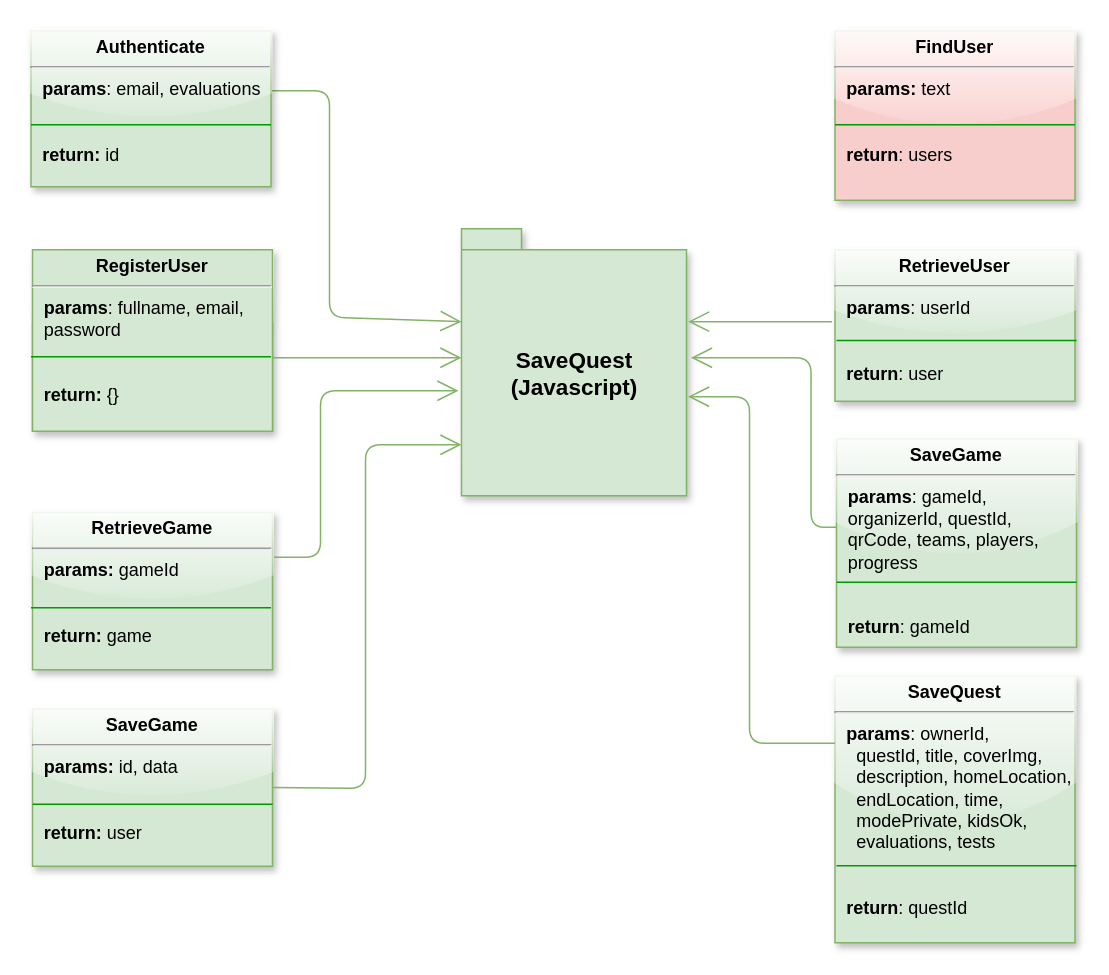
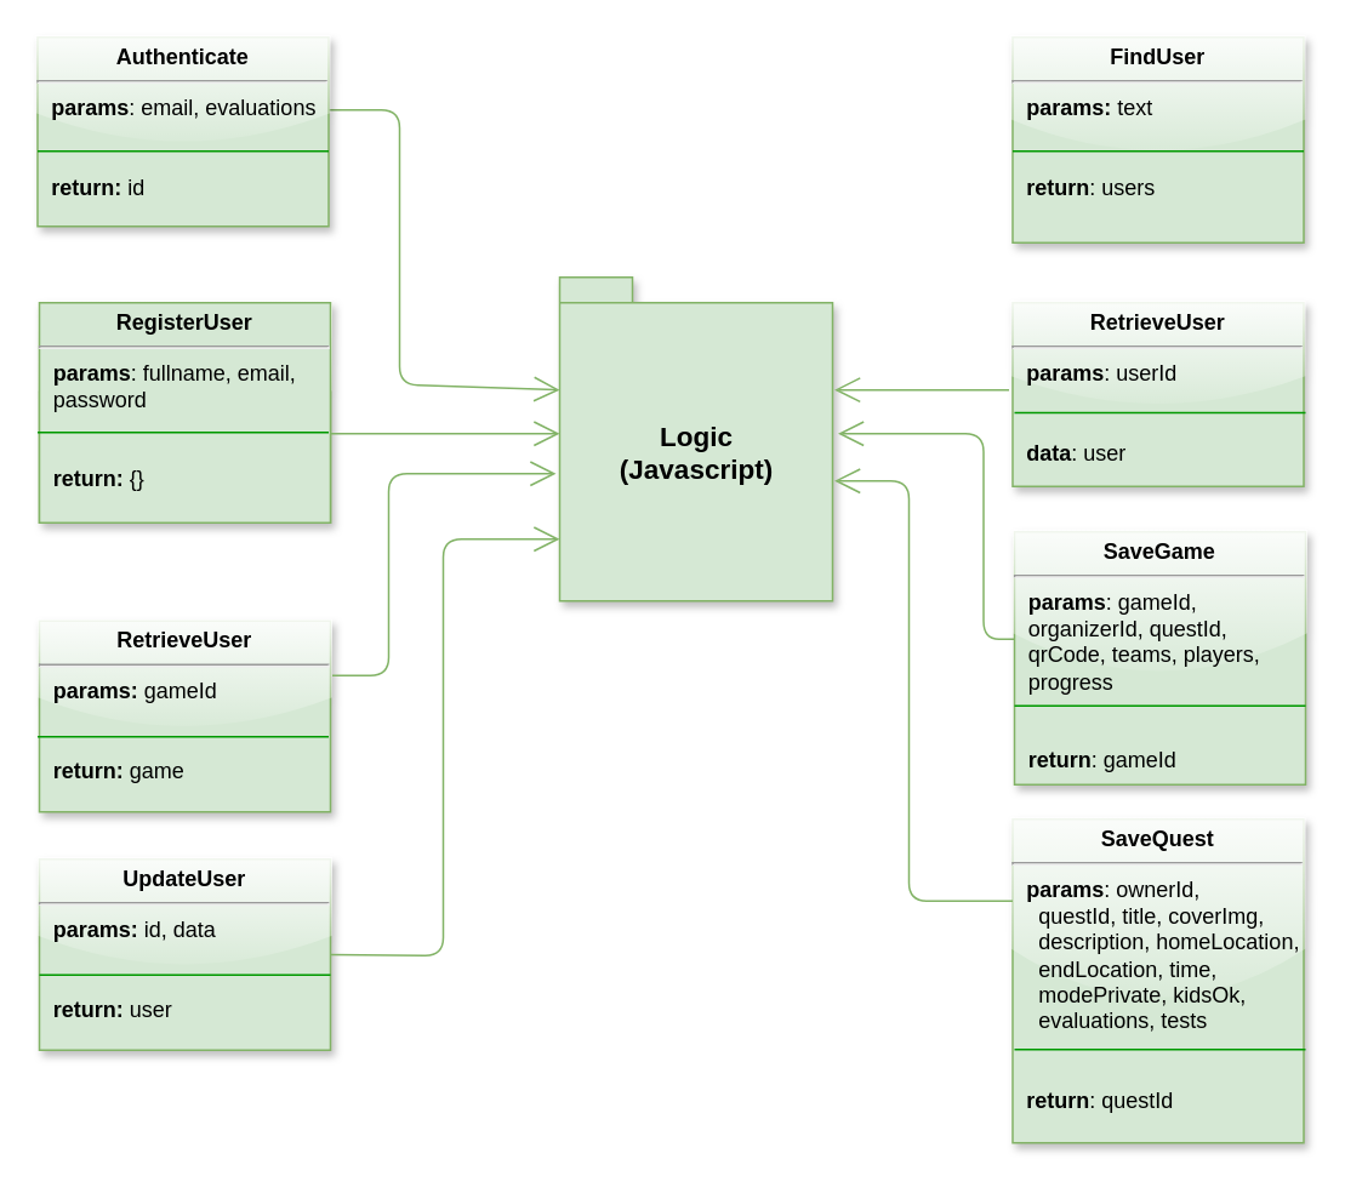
- <mxCell id="7" value="&lt;p style=&quot;margin: 4px 0px 0px ; text-align: center&quot;&gt;&lt;b&gt;FindUser&lt;/b&gt;&lt;/p&gt;&lt;hr&gt;&lt;p style=&quot;margin: 0px 0px 0px 8px&quot;&gt;&lt;b&gt;params:&lt;/b&gt; text&lt;/p&gt;&lt;p style=&quot;margin: 0px 0px 0px 8px&quot;&gt;&lt;br&gt;&lt;/p&gt;&lt;p style=&quot;margin: 0px 0px 0px 8px&quot;&gt;&lt;br&gt;&lt;/p&gt;&lt;p style=&quot;margin: 0px 0px 0px 8px&quot;&gt;&lt;b&gt;return&lt;/b&gt;: users&lt;/p&gt;" style="verticalAlign=top;align=left;overflow=fill;fontSize=12;fontFamily=Helvetica;html=1;rounded=0;shadow=1;strokeColor=#82b366;fillColor=#f8cecc;glass=1;sketch=0;" parent="1" vertex="1"><mxGeometry x="556" y="20" width="160" height="113" as="geometry" /></mxCell>
+ <mxCell id="7" value="&lt;p style=&quot;margin: 4px 0px 0px ; text-align: center&quot;&gt;&lt;b&gt;FindUser&lt;/b&gt;&lt;/p&gt;&lt;hr&gt;&lt;p style=&quot;margin: 0px 0px 0px 8px&quot;&gt;&lt;b&gt;params:&lt;/b&gt; text&lt;/p&gt;&lt;p style=&quot;margin: 0px 0px 0px 8px&quot;&gt;&lt;br&gt;&lt;/p&gt;&lt;p style=&quot;margin: 0px 0px 0px 8px&quot;&gt;&lt;br&gt;&lt;/p&gt;&lt;p style=&quot;margin: 0px 0px 0px 8px&quot;&gt;&lt;b&gt;return&lt;/b&gt;: users&lt;/p&gt;" style="verticalAlign=top;align=left;overflow=fill;fontSize=12;fontFamily=Helvetica;html=1;rounded=0;shadow=1;strokeColor=#82b366;fillColor=#d5e8d4;glass=1;sketch=0;" parent="1" vertex="1"><mxGeometry x="556" y="20" width="160" height="113" as="geometry" /></mxCell>
- <mxCell id="6" value="&lt;b style=&quot;font-size: 15px&quot;&gt;&lt;br&gt;&lt;br&gt;&lt;br&gt;&lt;br&gt;SaveQuest&lt;br&gt;(Javascript)&lt;/b&gt;" style="shape=folder;tabWidth=40;tabHeight=14;tabPosition=left;html=1;fillColor=#d5e8d4;strokeColor=#82b366;rounded=0;shadow=1;align=center;verticalAlign=top;glass=1;sketch=0;" parent="1" vertex="1"><mxGeometry x="307" y="152" width="150" height="178" as="geometry" /></mxCell>
+ <mxCell id="6" value="&lt;b style=&quot;font-size: 15px&quot;&gt;&lt;br&gt;&lt;br&gt;&lt;br&gt;&lt;br&gt;Logic&lt;br&gt;(Javascript)&lt;/b&gt;" style="shape=folder;tabWidth=40;tabHeight=14;tabPosition=left;html=1;fillColor=#d5e8d4;strokeColor=#82b366;rounded=0;shadow=1;align=center;verticalAlign=top;glass=1;sketch=0;" parent="1" vertex="1"><mxGeometry x="307" y="152" width="150" height="178" as="geometry" /></mxCell>
- <mxCell id="8" value="&lt;p style=&quot;margin: 4px 0px 0px ; text-align: center&quot;&gt;&lt;b&gt;RetrieveUser&lt;/b&gt;&lt;/p&gt;&lt;hr&gt;&lt;p style=&quot;margin: 0px 0px 0px 8px&quot;&gt;&lt;b&gt;params&lt;/b&gt;: userId&lt;/p&gt;&lt;p style=&quot;margin: 0px 0px 0px 8px&quot;&gt;&lt;br&gt;&lt;/p&gt;&lt;p style=&quot;margin: 0px 0px 0px 8px&quot;&gt;&lt;br&gt;&lt;/p&gt;&lt;p style=&quot;margin: 0px 0px 0px 8px&quot;&gt;&lt;b&gt;return&lt;/b&gt;: user&lt;/p&gt;&lt;p style=&quot;margin: 0px 0px 0px 8px&quot;&gt;&lt;br&gt;&lt;/p&gt;" style="verticalAlign=top;align=left;overflow=fill;fontSize=12;fontFamily=Helvetica;html=1;rounded=0;shadow=1;strokeColor=#82b366;fillColor=#d5e8d4;glass=1;sketch=0;" parent="1" vertex="1"><mxGeometry x="556" y="166" width="160" height="101" as="geometry" /></mxCell>
+ <mxCell id="8" value="&lt;p style=&quot;margin: 4px 0px 0px ; text-align: center&quot;&gt;&lt;b&gt;RetrieveUser&lt;/b&gt;&lt;/p&gt;&lt;hr&gt;&lt;p style=&quot;margin: 0px 0px 0px 8px&quot;&gt;&lt;b&gt;params&lt;/b&gt;: userId&lt;/p&gt;&lt;p style=&quot;margin: 0px 0px 0px 8px&quot;&gt;&lt;br&gt;&lt;/p&gt;&lt;p style=&quot;margin: 0px 0px 0px 8px&quot;&gt;&lt;br&gt;&lt;/p&gt;&lt;p style=&quot;margin: 0px 0px 0px 8px&quot;&gt;&lt;b&gt;data&lt;/b&gt;: user&lt;/p&gt;&lt;p style=&quot;margin: 0px 0px 0px 8px&quot;&gt;&lt;br&gt;&lt;/p&gt;" style="verticalAlign=top;align=left;overflow=fill;fontSize=12;fontFamily=Helvetica;html=1;rounded=0;shadow=1;strokeColor=#82b366;fillColor=#d5e8d4;glass=1;sketch=0;" parent="1" vertex="1"><mxGeometry x="556" y="166" width="160" height="101" as="geometry" /></mxCell>
- <mxCell id="10" value="&lt;p style=&quot;margin: 4px 0px 0px ; text-align: center&quot;&gt;&lt;b&gt;RetrieveGame&lt;/b&gt;&lt;/p&gt;&lt;hr&gt;&lt;p style=&quot;margin: 0px 0px 0px 8px&quot;&gt;&lt;b&gt;params:&lt;/b&gt; gameId&lt;/p&gt;&lt;p style=&quot;margin: 0px 0px 0px 8px&quot;&gt;&lt;br&gt;&lt;/p&gt;&lt;p style=&quot;margin: 0px 0px 0px 8px&quot;&gt;&lt;br&gt;&lt;/p&gt;&lt;p style=&quot;margin: 0px 0px 0px 8px&quot;&gt;&lt;b&gt;return:&lt;/b&gt;&amp;nbsp;game&lt;br&gt;&lt;/p&gt;" style="verticalAlign=top;align=left;overflow=fill;fontSize=12;fontFamily=Helvetica;html=1;fillColor=#d5e8d4;strokeColor=#82b366;glass=1;rounded=0;shadow=1;sketch=0;" parent="1" vertex="1"><mxGeometry x="21" y="341" width="160" height="105" as="geometry" /></mxCell>
+ <mxCell id="10" value="&lt;p style=&quot;margin: 4px 0px 0px ; text-align: center&quot;&gt;&lt;b&gt;RetrieveUser&lt;/b&gt;&lt;/p&gt;&lt;hr&gt;&lt;p style=&quot;margin: 0px 0px 0px 8px&quot;&gt;&lt;b&gt;params:&lt;/b&gt; gameId&lt;/p&gt;&lt;p style=&quot;margin: 0px 0px 0px 8px&quot;&gt;&lt;br&gt;&lt;/p&gt;&lt;p style=&quot;margin: 0px 0px 0px 8px&quot;&gt;&lt;br&gt;&lt;/p&gt;&lt;p style=&quot;margin: 0px 0px 0px 8px&quot;&gt;&lt;b&gt;return:&lt;/b&gt;&amp;nbsp;game&lt;br&gt;&lt;/p&gt;" style="verticalAlign=top;align=left;overflow=fill;fontSize=12;fontFamily=Helvetica;html=1;fillColor=#d5e8d4;strokeColor=#82b366;glass=1;rounded=0;shadow=1;sketch=0;" parent="1" vertex="1"><mxGeometry x="21" y="341" width="160" height="105" as="geometry" /></mxCell>
- <mxCell id="20" value="&lt;p style=&quot;margin: 4px 0px 0px ; text-align: center&quot;&gt;&lt;b&gt;SaveGame&lt;/b&gt;&lt;/p&gt;&lt;hr&gt;&lt;p style=&quot;margin: 0px 0px 0px 8px&quot;&gt;&lt;b&gt;params:&lt;/b&gt; id, data&lt;/p&gt;&lt;p style=&quot;margin: 0px 0px 0px 8px&quot;&gt;&lt;br&gt;&lt;/p&gt;&lt;p style=&quot;margin: 0px 0px 0px 8px&quot;&gt;&lt;br&gt;&lt;/p&gt;&lt;p style=&quot;margin: 0px 0px 0px 8px&quot;&gt;&lt;b&gt;return:&lt;/b&gt;&amp;nbsp;user&lt;br&gt;&lt;/p&gt;" style="verticalAlign=top;align=left;overflow=fill;fontSize=12;fontFamily=Helvetica;html=1;fillColor=#d5e8d4;strokeColor=#82b366;glass=1;rounded=0;shadow=1;sketch=0;" vertex="1" parent="1"><mxGeometry x="21" y="472" width="160" height="105" as="geometry" /></mxCell>
+ <mxCell id="20" value="&lt;p style=&quot;margin: 4px 0px 0px ; text-align: center&quot;&gt;&lt;b&gt;UpdateUser&lt;/b&gt;&lt;/p&gt;&lt;hr&gt;&lt;p style=&quot;margin: 0px 0px 0px 8px&quot;&gt;&lt;b&gt;params:&lt;/b&gt; id, data&lt;/p&gt;&lt;p style=&quot;margin: 0px 0px 0px 8px&quot;&gt;&lt;br&gt;&lt;/p&gt;&lt;p style=&quot;margin: 0px 0px 0px 8px&quot;&gt;&lt;br&gt;&lt;/p&gt;&lt;p style=&quot;margin: 0px 0px 0px 8px&quot;&gt;&lt;b&gt;return:&lt;/b&gt;&amp;nbsp;user&lt;br&gt;&lt;/p&gt;" style="verticalAlign=top;align=left;overflow=fill;fontSize=12;fontFamily=Helvetica;html=1;fillColor=#d5e8d4;strokeColor=#82b366;glass=1;rounded=0;shadow=1;sketch=0;" vertex="1" parent="1"><mxGeometry x="21" y="472" width="160" height="105" as="geometry" /></mxCell>
